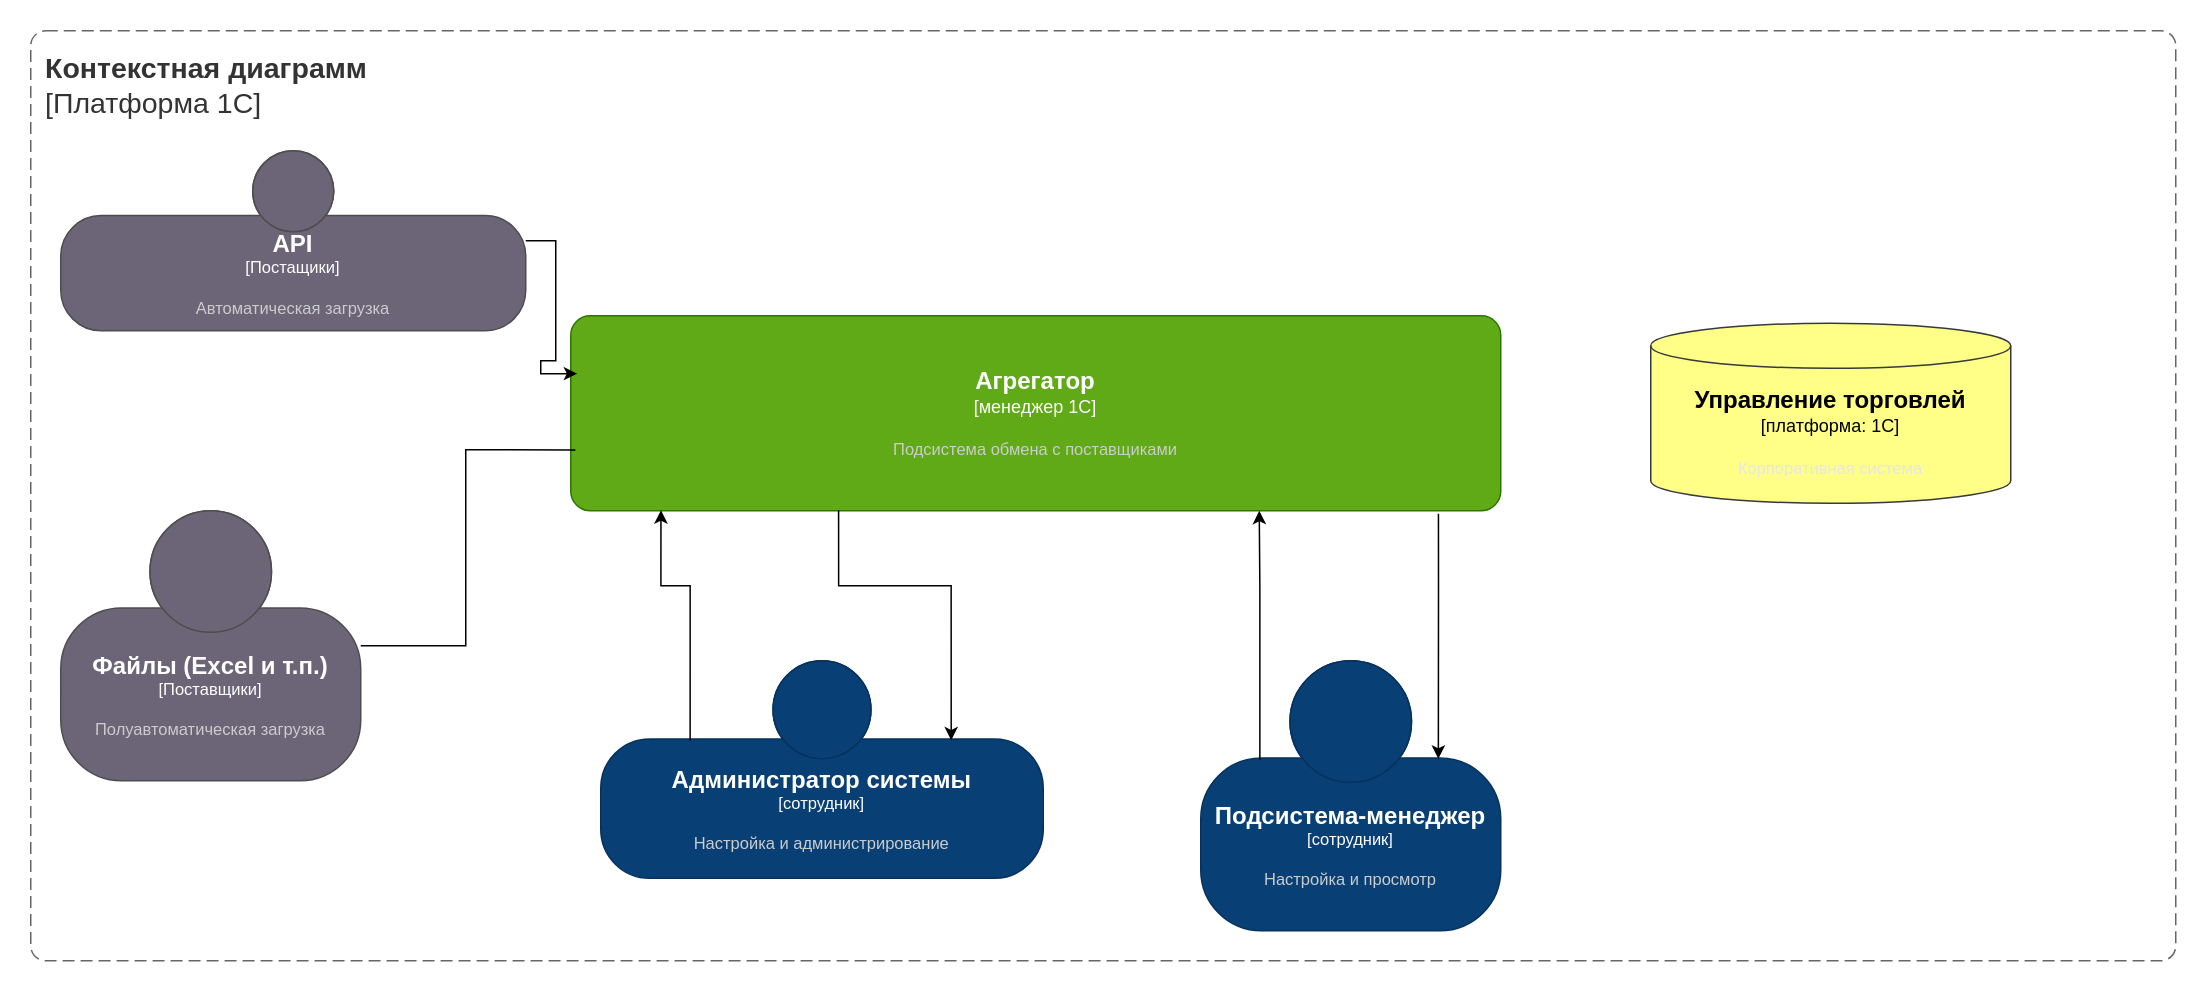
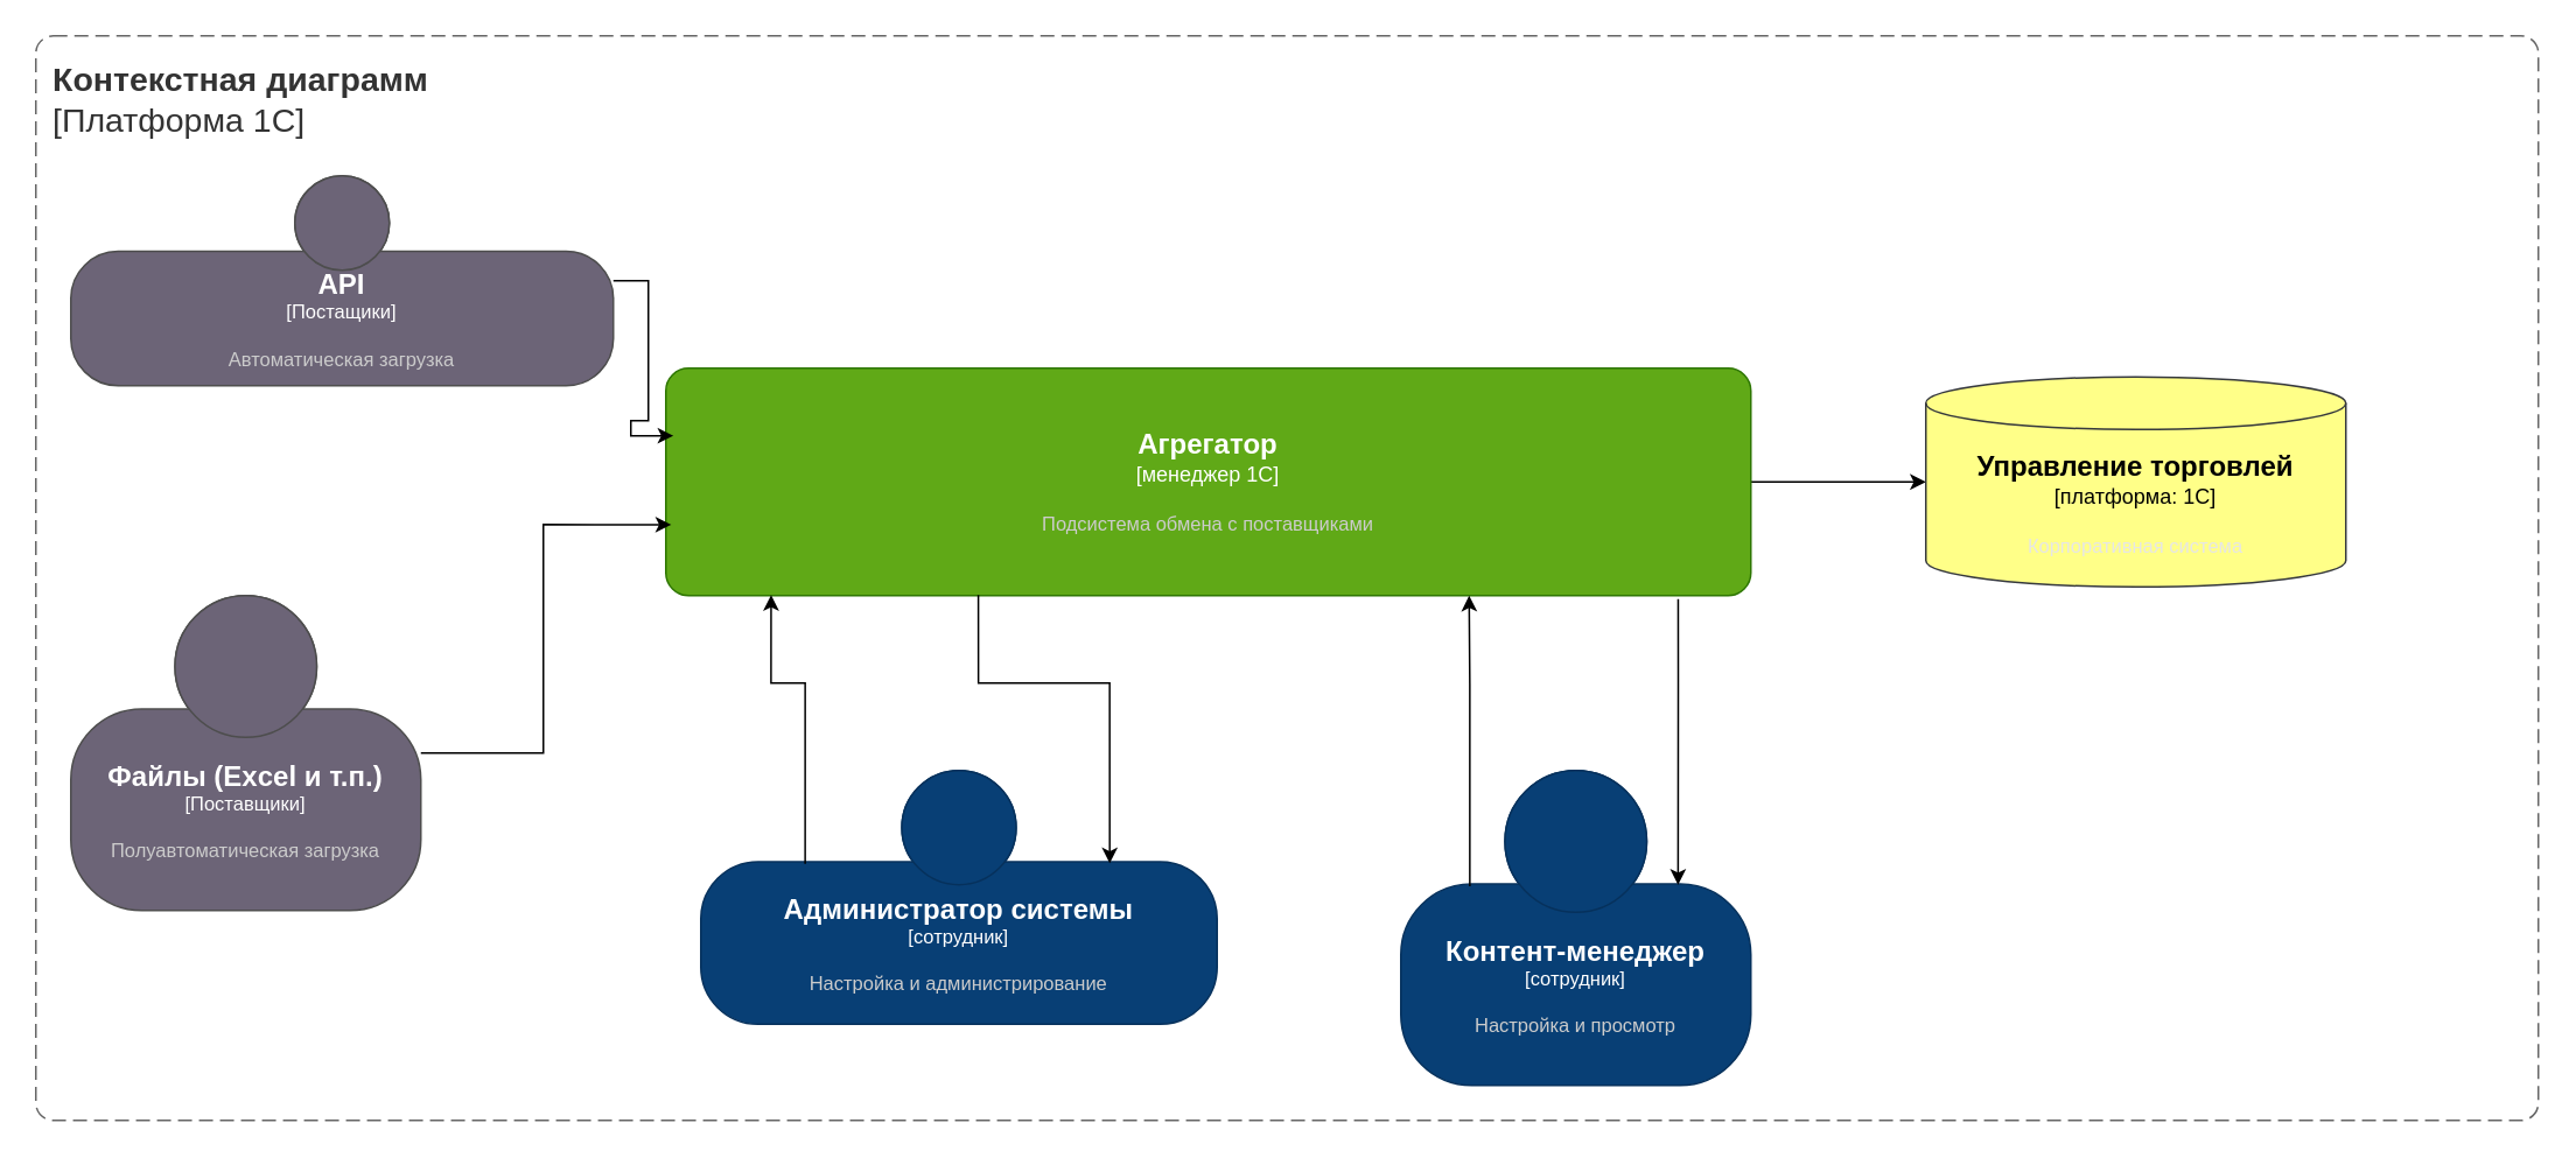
+ <mxCell id="4" style="edgeStyle=orthogonalEdgeStyle;rounded=0;orthogonalLoop=1;jettySize=auto;html=1;" edge="1" parent="1" source="5" target="6"><mxGeometry relative="1" as="geometry" /></mxCell>
- <mxCell id="14" style="edgeStyle=orthogonalEdgeStyle;rounded=0;orthogonalLoop=1;jettySize=auto;html=1;entryX=0.005;entryY=0.688;entryDx=0;entryDy=0;entryPerimeter=0;endArrow=none;" edge="1" parent="1" source="3" target="5"><mxGeometry relative="1" as="geometry" /></mxCell>
+ <mxCell id="14" style="edgeStyle=orthogonalEdgeStyle;rounded=0;orthogonalLoop=1;jettySize=auto;html=1;entryX=0.005;entryY=0.688;entryDx=0;entryDy=0;entryPerimeter=0;" edge="1" parent="1" source="3" target="5"><mxGeometry relative="1" as="geometry" /></mxCell>
- <mxCell id="7" value="&lt;font style=&quot;font-size: 16px&quot;&gt;&lt;b&gt;Подсистема-менеджер&lt;/b&gt;&lt;/font&gt;&lt;div&gt;[сотрудник]&lt;/div&gt;&lt;br&gt;&lt;div&gt;&lt;font style=&quot;font-size: 11px&quot;&gt;&lt;font color=&quot;#cccccc&quot;&gt;Настройка и просмотр&lt;/font&gt;&lt;/div&gt;" style="html=1;fontSize=11;dashed=0;whiteSpace=wrap;fillColor=#083F75;strokeColor=#06315C;fontColor=#ffffff;shape=mxgraph.c4.person2;align=center;metaEdit=1;points=[[0.5,0,0],[1,0.5,0],[1,0.75,0],[0.75,1,0],[0.5,1,0],[0.25,1,0],[0,0.75,0],[0,0.5,0]];resizable=0;" vertex="1" parent="1"><mxGeometry x="800" y="440" width="200" height="180" as="geometry" /></mxCell>
+ <mxCell id="7" value="&lt;font style=&quot;font-size: 16px&quot;&gt;&lt;b&gt;Контент-менеджер&lt;/b&gt;&lt;/font&gt;&lt;div&gt;[сотрудник]&lt;/div&gt;&lt;br&gt;&lt;div&gt;&lt;font style=&quot;font-size: 11px&quot;&gt;&lt;font color=&quot;#cccccc&quot;&gt;Настройка и просмотр&lt;/font&gt;&lt;/div&gt;" style="html=1;fontSize=11;dashed=0;whiteSpace=wrap;fillColor=#083F75;strokeColor=#06315C;fontColor=#ffffff;shape=mxgraph.c4.person2;align=center;metaEdit=1;points=[[0.5,0,0],[1,0.5,0],[1,0.75,0],[0.75,1,0],[0.5,1,0],[0.25,1,0],[0,0.75,0],[0,0.5,0]];resizable=0;" vertex="1" parent="1"><mxGeometry x="800" y="440" width="200" height="180" as="geometry" /></mxCell>
